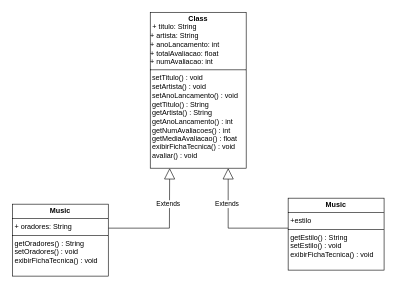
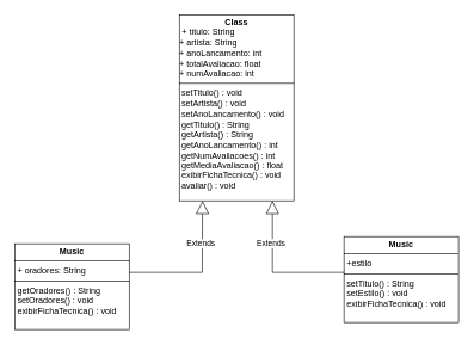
- <mxCell id="5" value="&lt;p style=&quot;margin:0px;margin-top:4px;text-align:center;&quot;&gt;&lt;b&gt;Music&lt;/b&gt;&lt;/p&gt;&lt;hr size=&quot;1&quot; style=&quot;border-style:solid;&quot;&gt;&lt;p style=&quot;margin:0px;margin-left:4px;&quot;&gt;+estilo&lt;br&gt;&lt;/p&gt;&lt;hr size=&quot;1&quot; style=&quot;border-style:solid;&quot;&gt;&lt;p style=&quot;margin: 0px 0px 0px 4px;&quot;&gt;&lt;span style=&quot;background-color: transparent;&quot;&gt;getEstilo() : String&lt;/span&gt;&lt;/p&gt;&lt;p style=&quot;margin: 0px 0px 0px 4px;&quot;&gt;setEstilo() : void&lt;/p&gt;&lt;p style=&quot;margin: 0px 0px 0px 4px;&quot;&gt;exibirFichaTecnica() : void&lt;/p&gt;&lt;div&gt;&lt;br&gt;&lt;/div&gt;" style="verticalAlign=top;align=left;overflow=fill;html=1;whiteSpace=wrap;" vertex="1" parent="1"><mxGeometry x="480" y="330" width="160" height="120" as="geometry" /></mxCell>
+ <mxCell id="5" value="&lt;p style=&quot;margin:0px;margin-top:4px;text-align:center;&quot;&gt;&lt;b&gt;Music&lt;/b&gt;&lt;/p&gt;&lt;hr size=&quot;1&quot; style=&quot;border-style:solid;&quot;&gt;&lt;p style=&quot;margin:0px;margin-left:4px;&quot;&gt;+estilo&lt;br&gt;&lt;/p&gt;&lt;hr size=&quot;1&quot; style=&quot;border-style:solid;&quot;&gt;&lt;p style=&quot;margin: 0px 0px 0px 4px;&quot;&gt;&lt;span style=&quot;background-color: transparent;&quot;&gt;setTitulo() : String&lt;/span&gt;&lt;/p&gt;&lt;p style=&quot;margin: 0px 0px 0px 4px;&quot;&gt;setEstilo() : void&lt;/p&gt;&lt;p style=&quot;margin: 0px 0px 0px 4px;&quot;&gt;exibirFichaTecnica() : void&lt;/p&gt;&lt;div&gt;&lt;br&gt;&lt;/div&gt;" style="verticalAlign=top;align=left;overflow=fill;html=1;whiteSpace=wrap;" vertex="1" parent="1"><mxGeometry x="480" y="330" width="160" height="120" as="geometry" /></mxCell>
